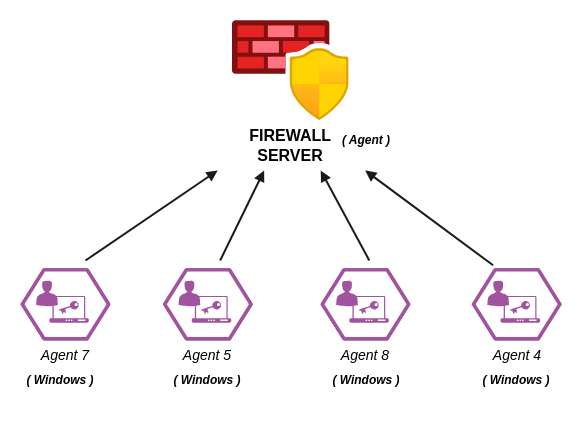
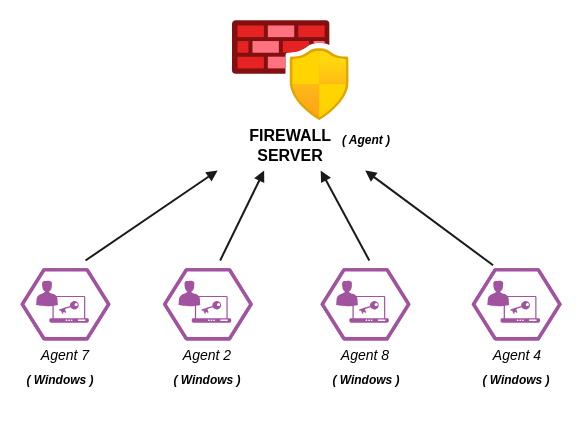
- <mxCell id="9" value="&lt;font style=&quot;font-size: 14px;&quot;&gt;&lt;i&gt;Agent 5&lt;/i&gt;&lt;/font&gt;" style="text;html=1;align=center;verticalAlign=middle;whiteSpace=wrap;rounded=0;strokeWidth=1;" parent="1" vertex="1"><mxGeometry x="177.4" y="340" width="60" height="30" as="geometry" /></mxCell>
+ <mxCell id="9" value="&lt;font style=&quot;font-size: 14px;&quot;&gt;&lt;i&gt;Agent 2&lt;/i&gt;&lt;/font&gt;" style="text;html=1;align=center;verticalAlign=middle;whiteSpace=wrap;rounded=0;strokeWidth=1;" parent="1" vertex="1"><mxGeometry x="177.4" y="340" width="60" height="30" as="geometry" /></mxCell>
